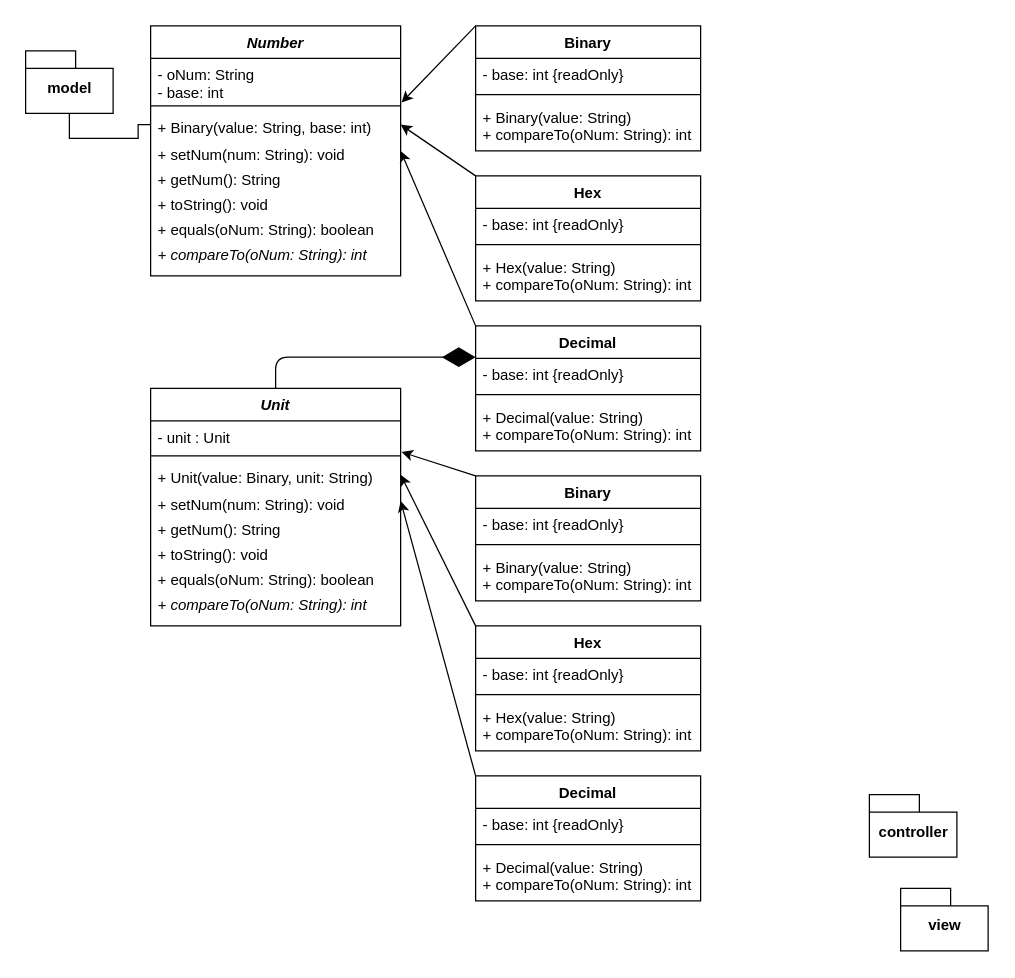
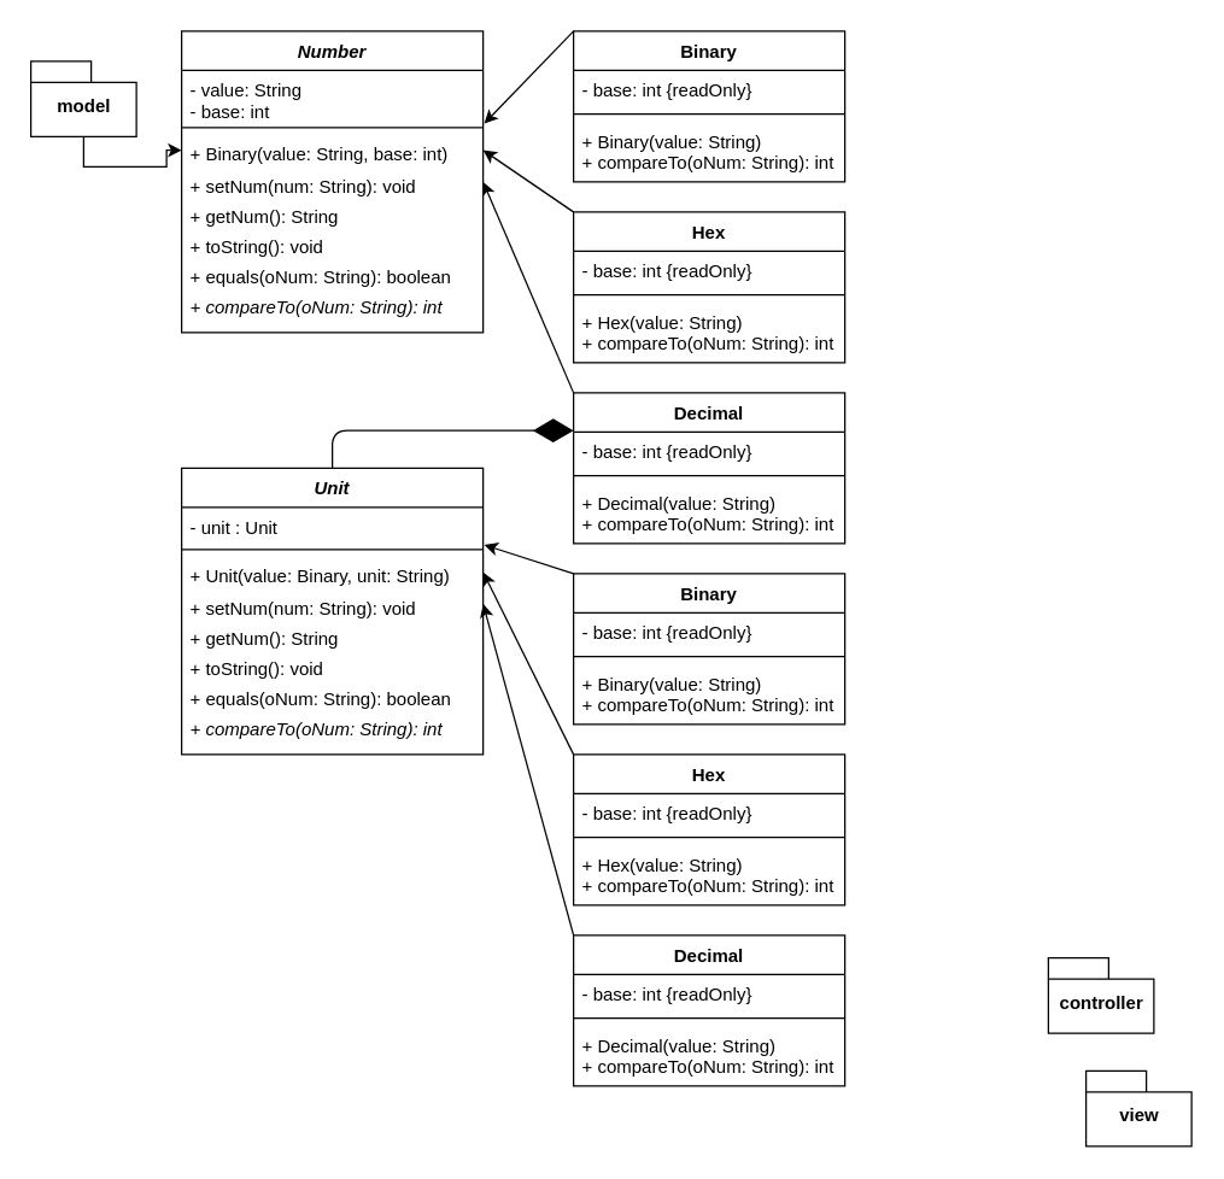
- <mxCell id="7" value="- oNum: String&#10;- base: int&#10;" style="text;strokeColor=none;fillColor=none;align=left;verticalAlign=top;spacingLeft=4;spacingRight=4;overflow=hidden;rotatable=0;points=[[0,0.5],[1,0.5]];portConstraint=eastwest;" vertex="1" parent="6"><mxGeometry y="26" width="200" height="34" as="geometry" /></mxCell>
+ <mxCell id="7" value="- value: String&#10;- base: int&#10;" style="text;strokeColor=none;fillColor=none;align=left;verticalAlign=top;spacingLeft=4;spacingRight=4;overflow=hidden;rotatable=0;points=[[0,0.5],[1,0.5]];portConstraint=eastwest;" vertex="1" parent="6"><mxGeometry y="26" width="200" height="34" as="geometry" /></mxCell>
- <mxCell id="2" style="edgeStyle=orthogonalEdgeStyle;rounded=0;orthogonalLoop=1;jettySize=auto;html=1;exitX=0.5;exitY=1;exitDx=0;exitDy=0;exitPerimeter=0;entryX=0;entryY=0.5;entryDx=0;entryDy=0;endArrow=none;" edge="1" parent="1" source="3" target="9"><mxGeometry relative="1" as="geometry" /></mxCell>
+ <mxCell id="2" style="edgeStyle=orthogonalEdgeStyle;rounded=0;orthogonalLoop=1;jettySize=auto;html=1;exitX=0.5;exitY=1;exitDx=0;exitDy=0;exitPerimeter=0;entryX=0;entryY=0.5;entryDx=0;entryDy=0;" edge="1" parent="1" source="3" target="9"><mxGeometry relative="1" as="geometry" /></mxCell>
